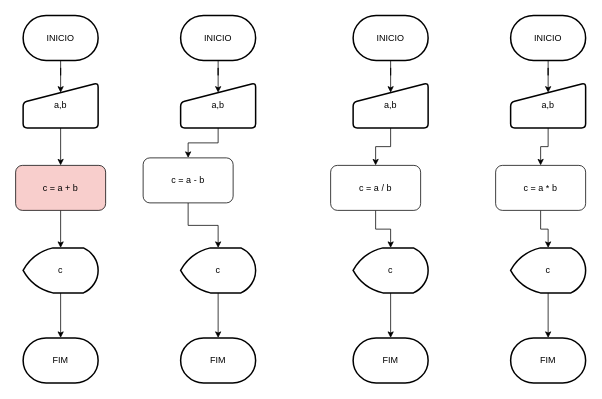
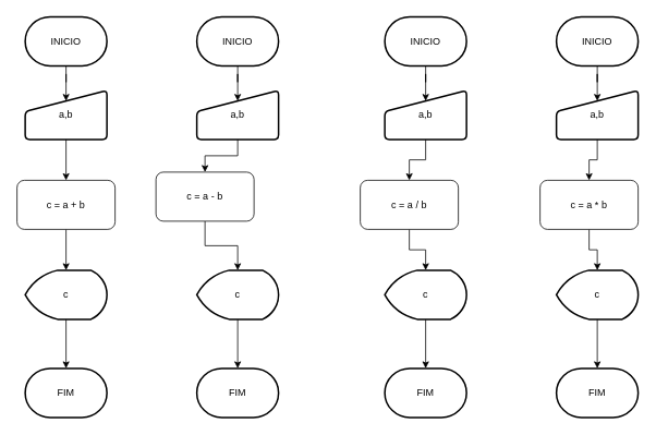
- <mxCell id="7" value="c = a + b" style="rounded=1;whiteSpace=wrap;html=1;fillColor=#f8cecc;" vertex="1" parent="1"><mxGeometry x="20" y="220" width="120" height="60" as="geometry" /></mxCell>
+ <mxCell id="7" value="c = a + b" style="rounded=1;whiteSpace=wrap;html=1;" vertex="1" parent="1"><mxGeometry x="20" y="220" width="120" height="60" as="geometry" /></mxCell>
